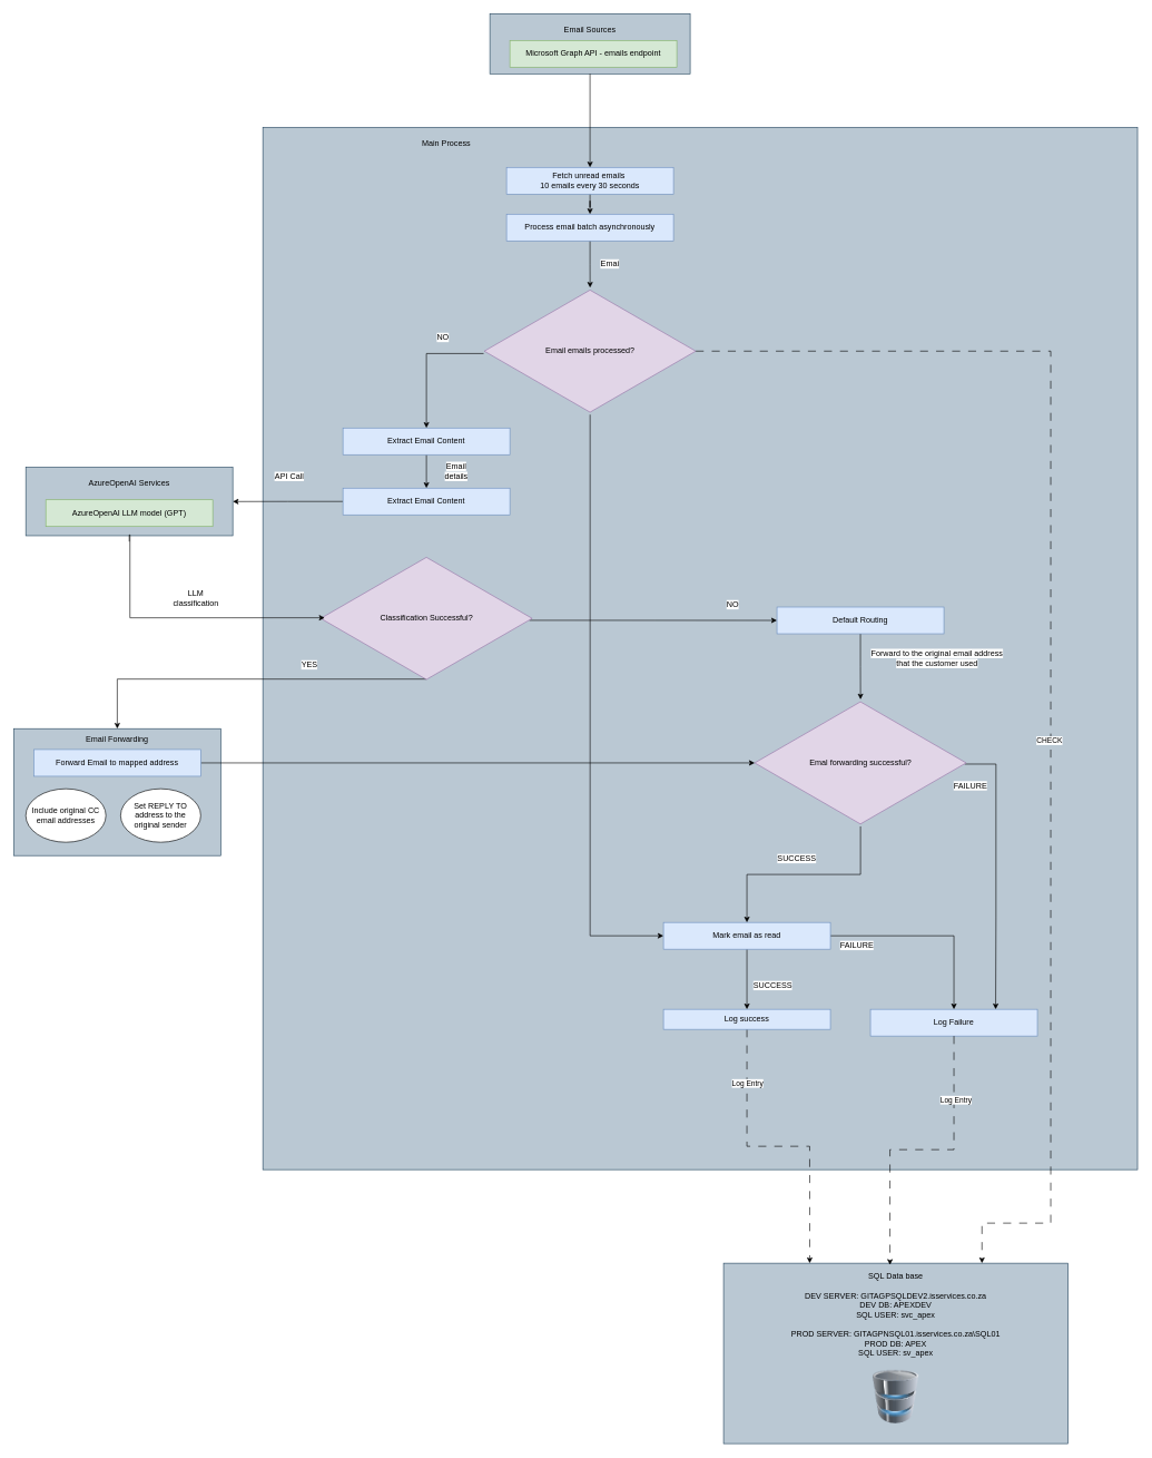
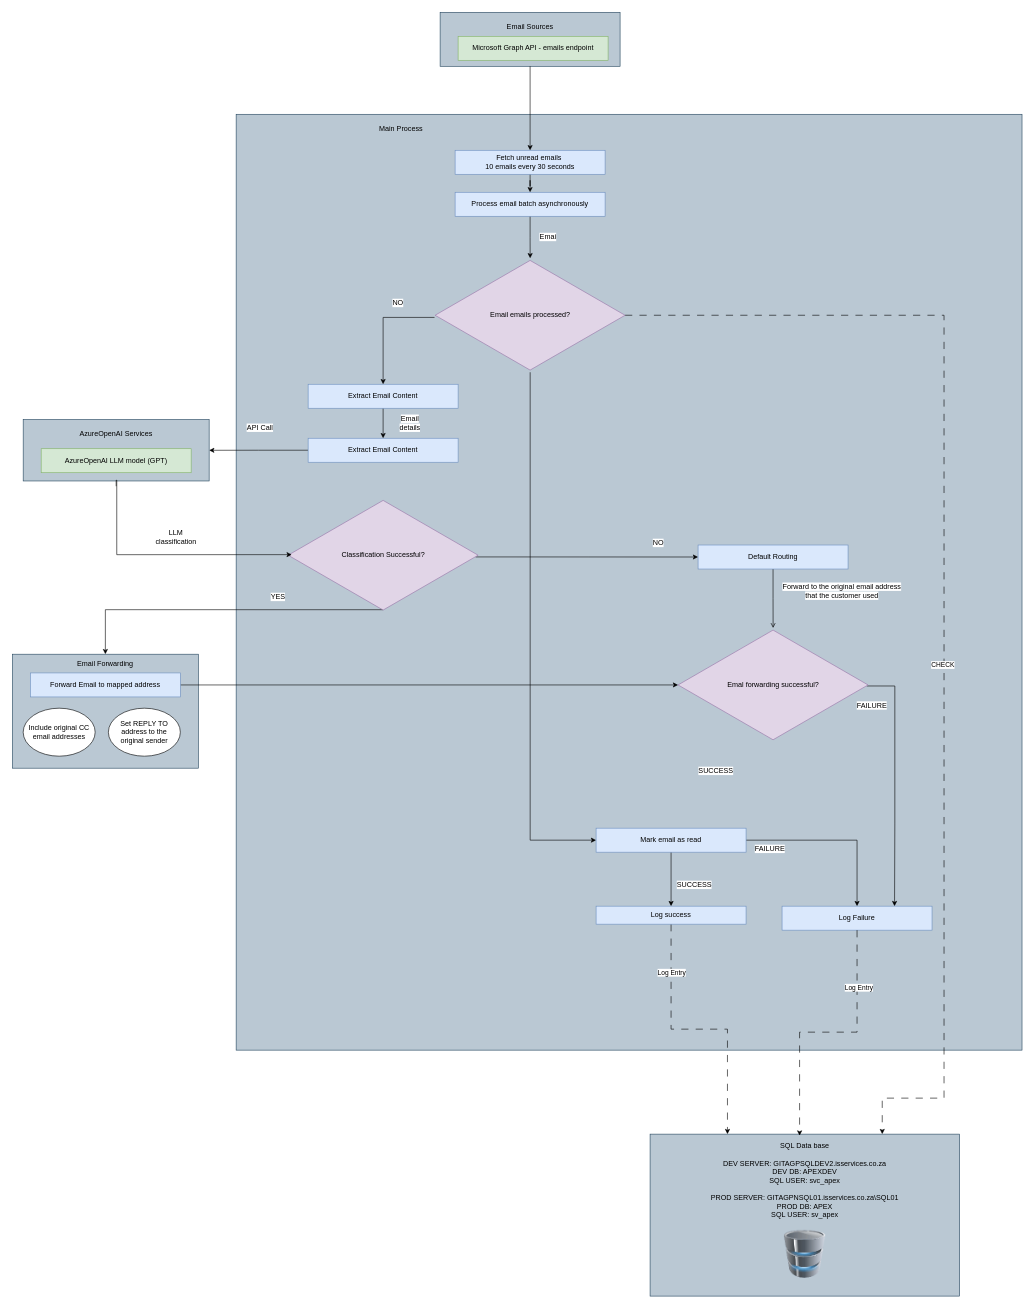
- <mxCell id="31" style="edgeStyle=orthogonalEdgeStyle;rounded=0;orthogonalLoop=1;jettySize=auto;html=1;" edge="1" parent="1" source="32" target="42"><mxGeometry relative="1" as="geometry" /></mxCell>
+ <mxCell id="31" style="edgeStyle=orthogonalEdgeStyle;rounded=0;orthogonalLoop=1;jettySize=auto;html=1;endArrow=open;" edge="1" parent="1" source="32" target="42"><mxGeometry relative="1" as="geometry" /></mxCell>
- <mxCell id="40" style="edgeStyle=orthogonalEdgeStyle;rounded=0;orthogonalLoop=1;jettySize=auto;html=1;" edge="1" parent="1" source="42" target="46"><mxGeometry relative="1" as="geometry" /></mxCell>
